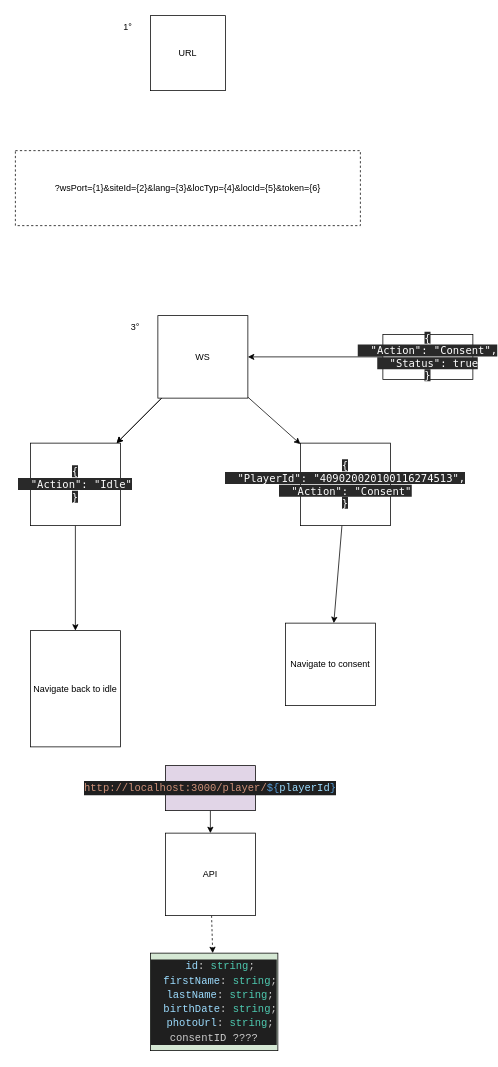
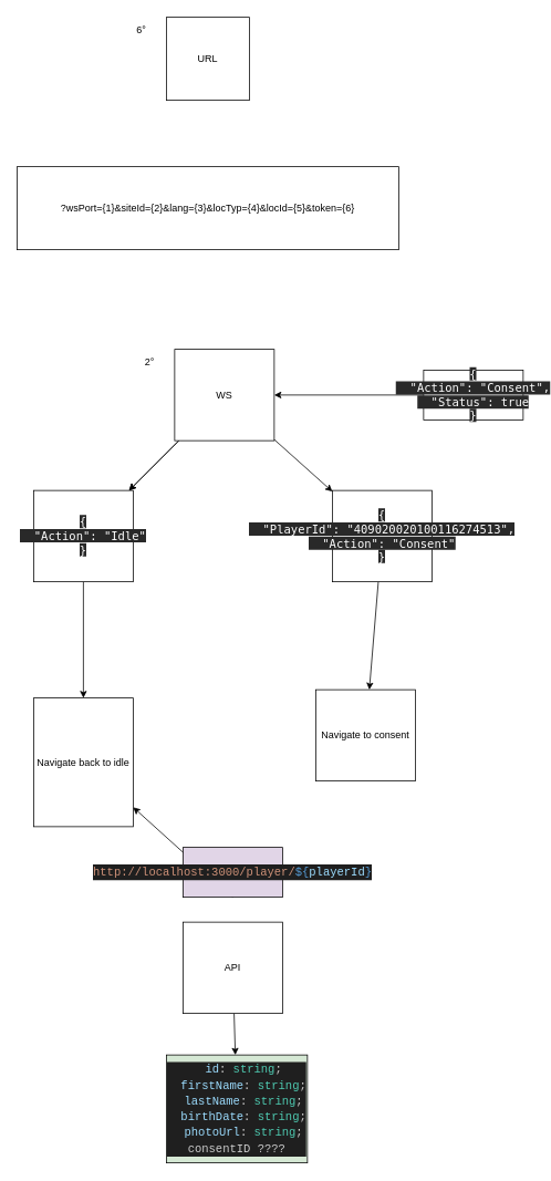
- <mxCell id="8" value="1°" style="text;html=1;align=center;verticalAlign=middle;whiteSpace=wrap;rounded=0;" parent="1" vertex="1"><mxGeometry x="140" y="20" width="60" height="30" as="geometry" /></mxCell>
+ <mxCell id="8" value="6°" style="text;html=1;align=center;verticalAlign=middle;whiteSpace=wrap;rounded=0;" parent="1" vertex="1"><mxGeometry x="140" y="20" width="60" height="30" as="geometry" /></mxCell>
- <mxCell id="3" value="&lt;span data-teams=&quot;true&quot;&gt;?wsPort={1}&amp;amp;siteId={2}&amp;amp;lang={3}&amp;amp;locTyp={4}&amp;amp;locId={5}&amp;amp;token={6}&lt;/span&gt;" style="rounded=0;whiteSpace=wrap;html=1;dashed=1;" parent="1" vertex="1"><mxGeometry x="20" y="200" width="460" height="100" as="geometry" /></mxCell>
+ <mxCell id="3" value="&lt;span data-teams=&quot;true&quot;&gt;?wsPort={1}&amp;amp;siteId={2}&amp;amp;lang={3}&amp;amp;locTyp={4}&amp;amp;locId={5}&amp;amp;token={6}&lt;/span&gt;" style="rounded=0;whiteSpace=wrap;html=1;" parent="1" vertex="1"><mxGeometry x="20" y="200" width="460" height="100" as="geometry" /></mxCell>
- <mxCell id="9" value="3°" style="text;html=1;align=center;verticalAlign=middle;whiteSpace=wrap;rounded=0;" parent="1" vertex="1"><mxGeometry x="150" y="420" width="60" height="30" as="geometry" /></mxCell>
+ <mxCell id="9" value="2°" style="text;html=1;align=center;verticalAlign=middle;whiteSpace=wrap;rounded=0;" parent="1" vertex="1"><mxGeometry x="150" y="420" width="60" height="30" as="geometry" /></mxCell>
- <mxCell id="21" style="edgeStyle=none;html=1;exitX=0.5;exitY=1;exitDx=0;exitDy=0;entryX=0.5;entryY=0;entryDx=0;entryDy=0;" edge="1" parent="1" source="22" target="19"><mxGeometry relative="1" as="geometry" /></mxCell>
+ <mxCell id="21" style="edgeStyle=none;html=1;exitX=0.5;exitY=1;exitDx=0;exitDy=0;" edge="1" parent="1" source="22" target="14"><mxGeometry relative="1" as="geometry" /></mxCell>
- <mxCell id="18" value="" style="edgeStyle=none;html=1;dashed=1;" edge="1" parent="1" source="19" target="20"><mxGeometry relative="1" as="geometry" /></mxCell>
+ <mxCell id="18" value="" style="edgeStyle=none;html=1;" edge="1" parent="1" source="19" target="20"><mxGeometry relative="1" as="geometry" /></mxCell>
